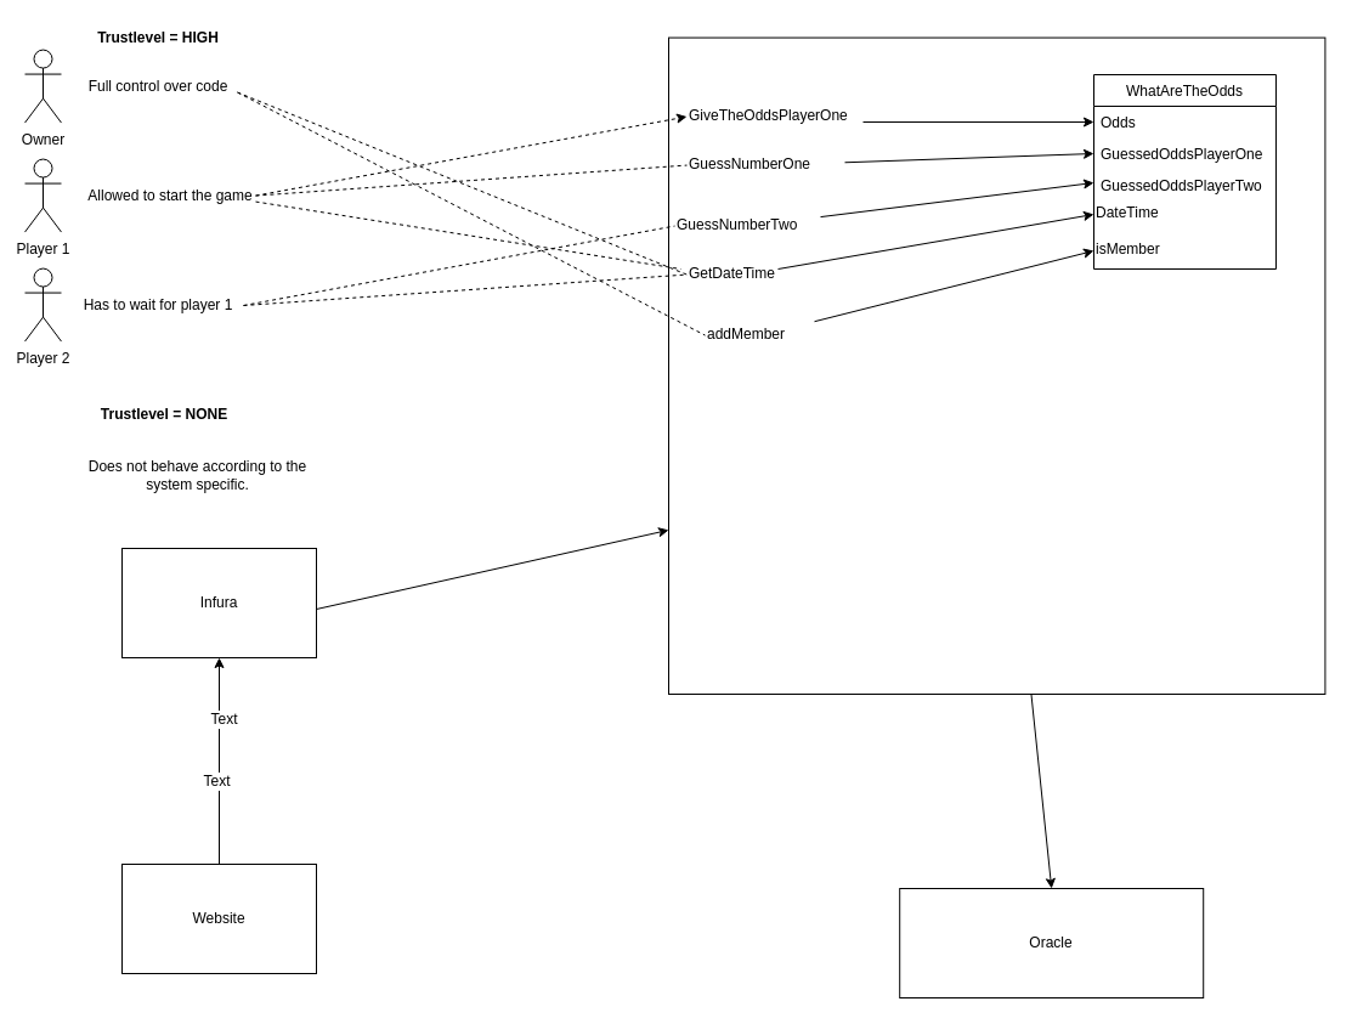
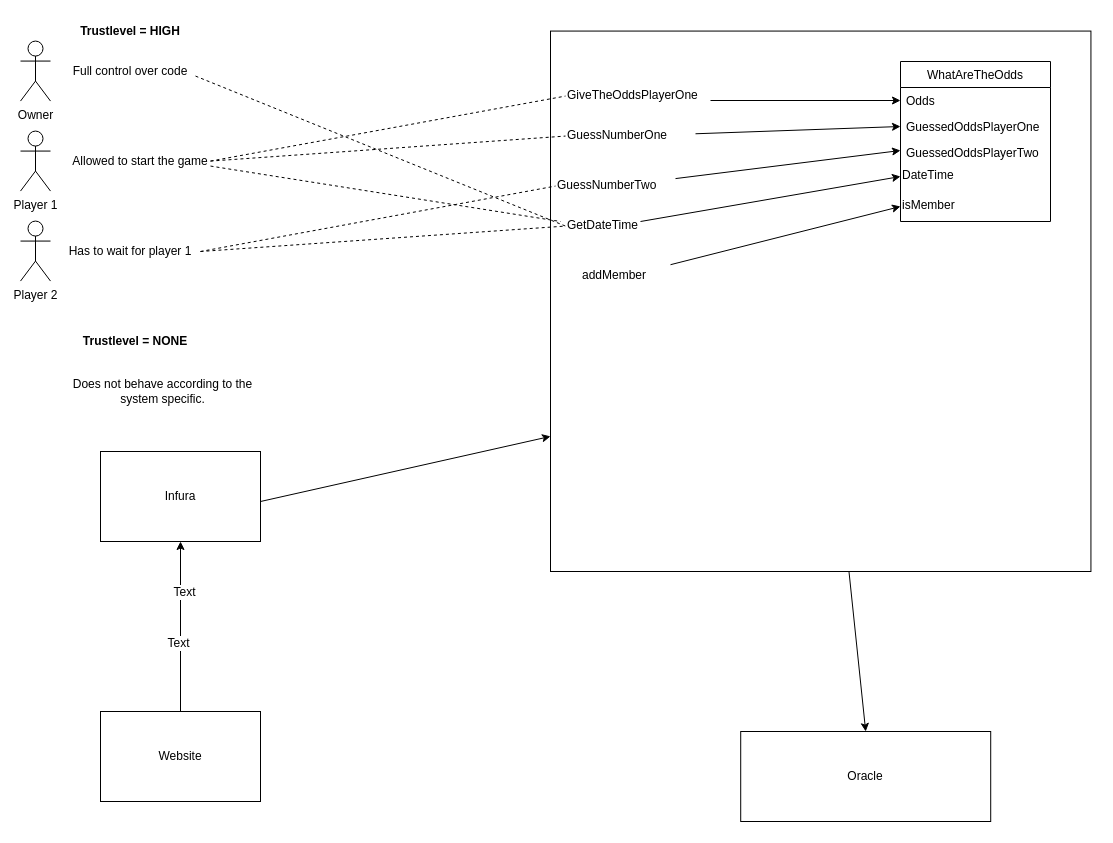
- <mxCell id="27" value="" style="endArrow=classic;dashed=1;html=1;entryX=0;entryY=0.5;entryDx=0;entryDy=0;exitX=1;exitY=0.5;exitDx=0;exitDy=0;" parent="1" source="7" target="16" edge="1"><mxGeometry width="50" height="50" relative="1" as="geometry"><mxPoint x="220" y="170.57" as="sourcePoint" /><mxPoint x="575" y="145.57" as="targetPoint" /></mxGeometry></mxCell>
+ <mxCell id="27" value="" style="endArrow=none;dashed=1;html=1;entryX=0;entryY=0.5;entryDx=0;entryDy=0;exitX=1;exitY=0.5;exitDx=0;exitDy=0;" parent="1" source="7" target="16" edge="1"><mxGeometry width="50" height="50" relative="1" as="geometry"><mxPoint x="220" y="170.57" as="sourcePoint" /><mxPoint x="575" y="145.57" as="targetPoint" /></mxGeometry></mxCell>
- <mxCell id="32" value="" style="endArrow=none;dashed=1;html=1;exitX=1;exitY=0.75;exitDx=0;exitDy=0;entryX=0;entryY=0.5;entryDx=0;entryDy=0;" parent="1" source="6" target="20" edge="1"><mxGeometry width="50" height="50" relative="1" as="geometry"><mxPoint x="205" y="85.57" as="sourcePoint" /><mxPoint x="575" y="235.57" as="targetPoint" /></mxGeometry></mxCell>
